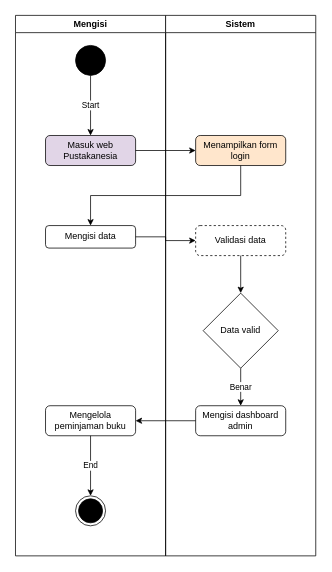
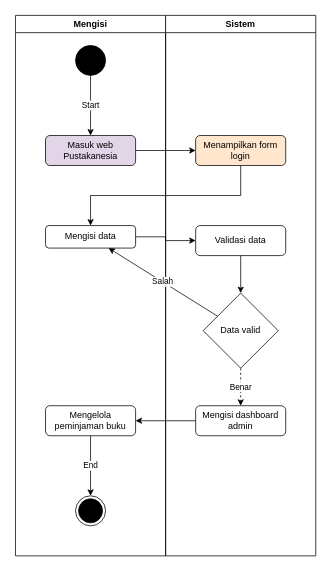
- <mxCell id="12" value="Validasi data" style="rounded=1;whiteSpace=wrap;html=1;dashed=1;" vertex="1" parent="10"><mxGeometry x="40" y="280" width="120" height="40" as="geometry" /></mxCell>
+ <mxCell id="12" value="Validasi data" style="rounded=1;whiteSpace=wrap;html=1;" vertex="1" parent="10"><mxGeometry x="40" y="280" width="120" height="40" as="geometry" /></mxCell>
+ <mxCell id="20" value="Salah" style="endArrow=classic;html=1;rounded=0;" edge="1" parent="1" source="13" target="6"><mxGeometry width="50" height="50" relative="1" as="geometry"><mxPoint x="110" y="500" as="sourcePoint" /><mxPoint x="160" y="450" as="targetPoint" /></mxGeometry></mxCell>
- <mxCell id="15" value="Benar" style="endArrow=classic;html=1;rounded=0;" edge="1" parent="10" source="13" target="14"><mxGeometry width="50" height="50" relative="1" as="geometry"><mxPoint x="-110" y="480" as="sourcePoint" /><mxPoint x="-60" y="430" as="targetPoint" /></mxGeometry></mxCell>
+ <mxCell id="15" value="Benar" style="endArrow=classic;html=1;rounded=0;dashed=1;" edge="1" parent="10" source="13" target="14"><mxGeometry width="50" height="50" relative="1" as="geometry"><mxPoint x="-110" y="480" as="sourcePoint" /><mxPoint x="-60" y="430" as="targetPoint" /></mxGeometry></mxCell>
